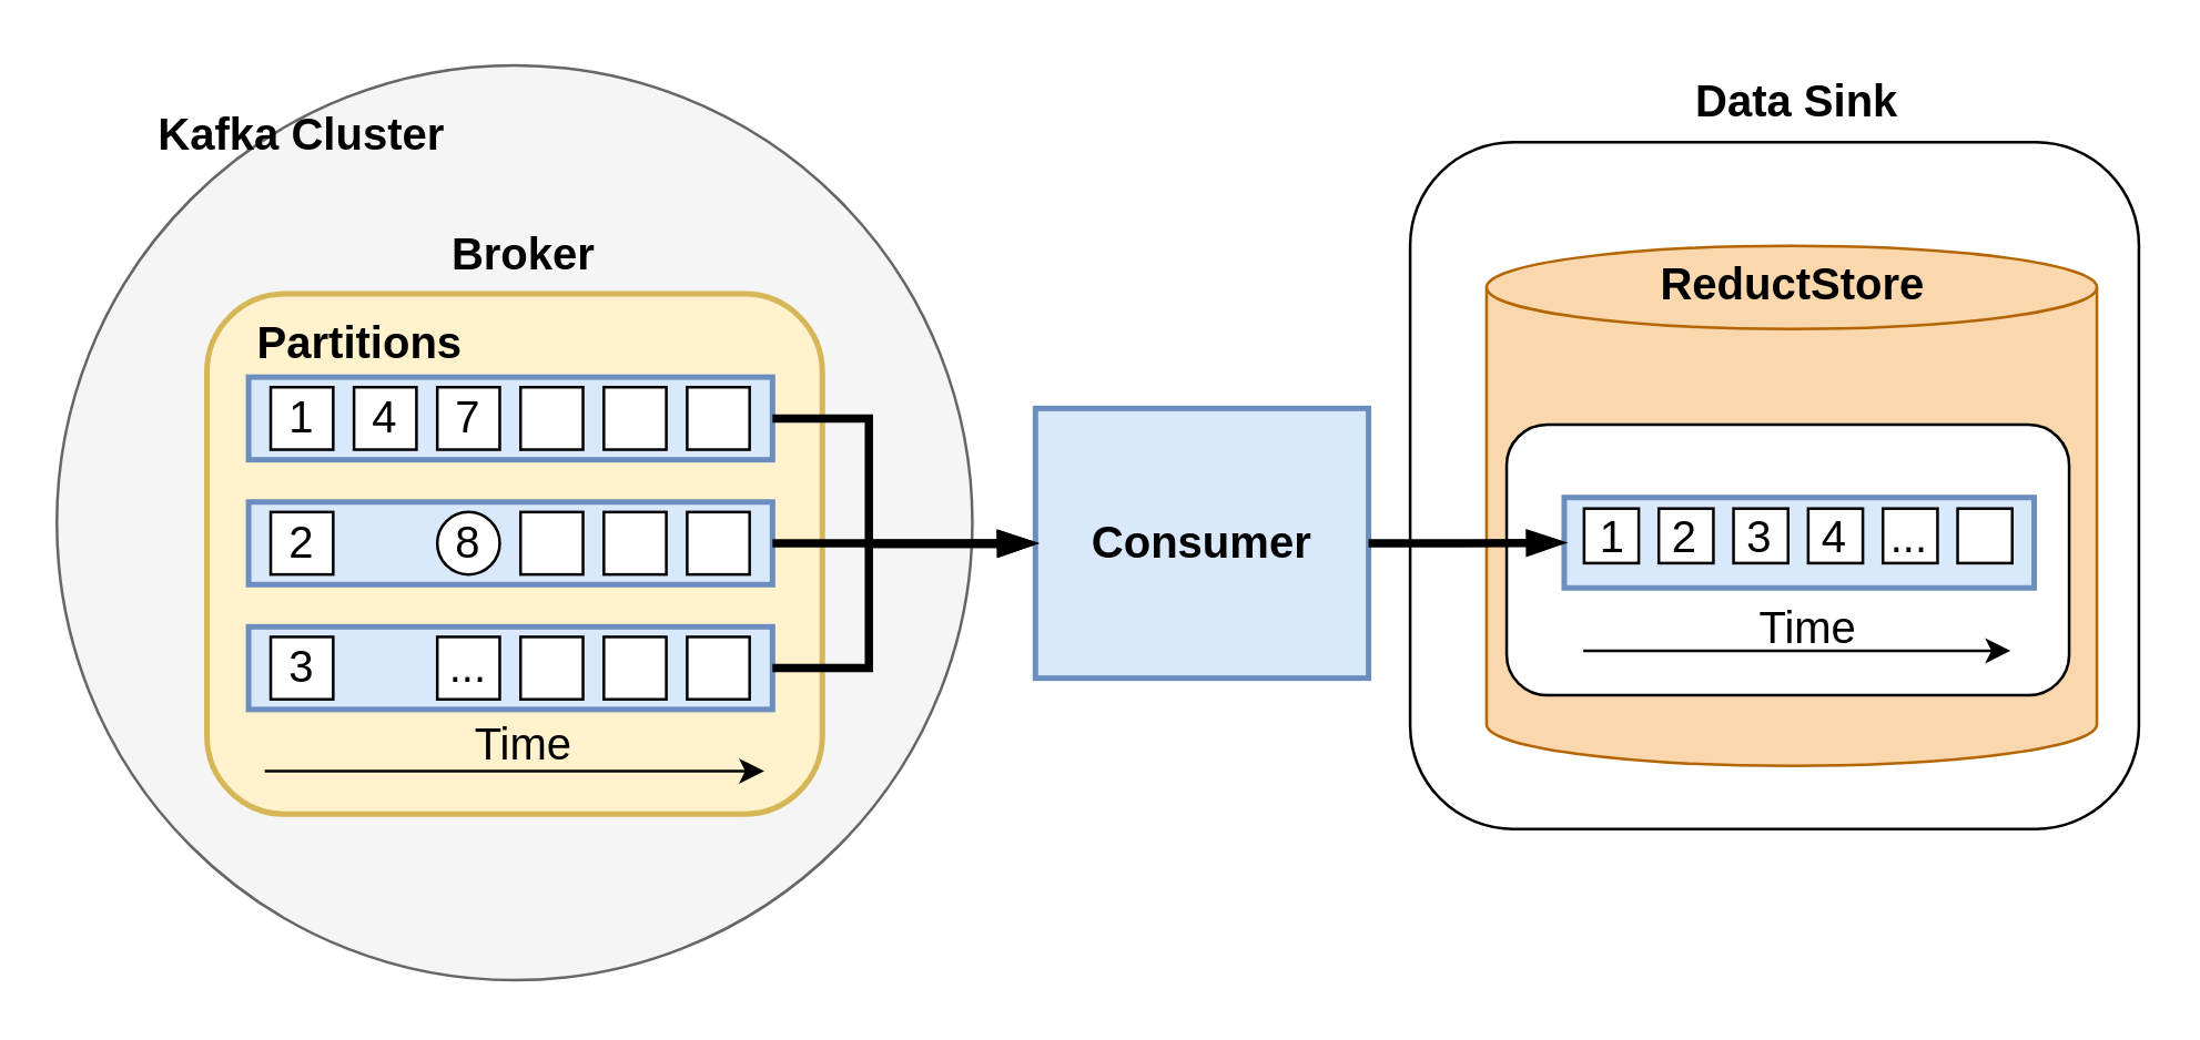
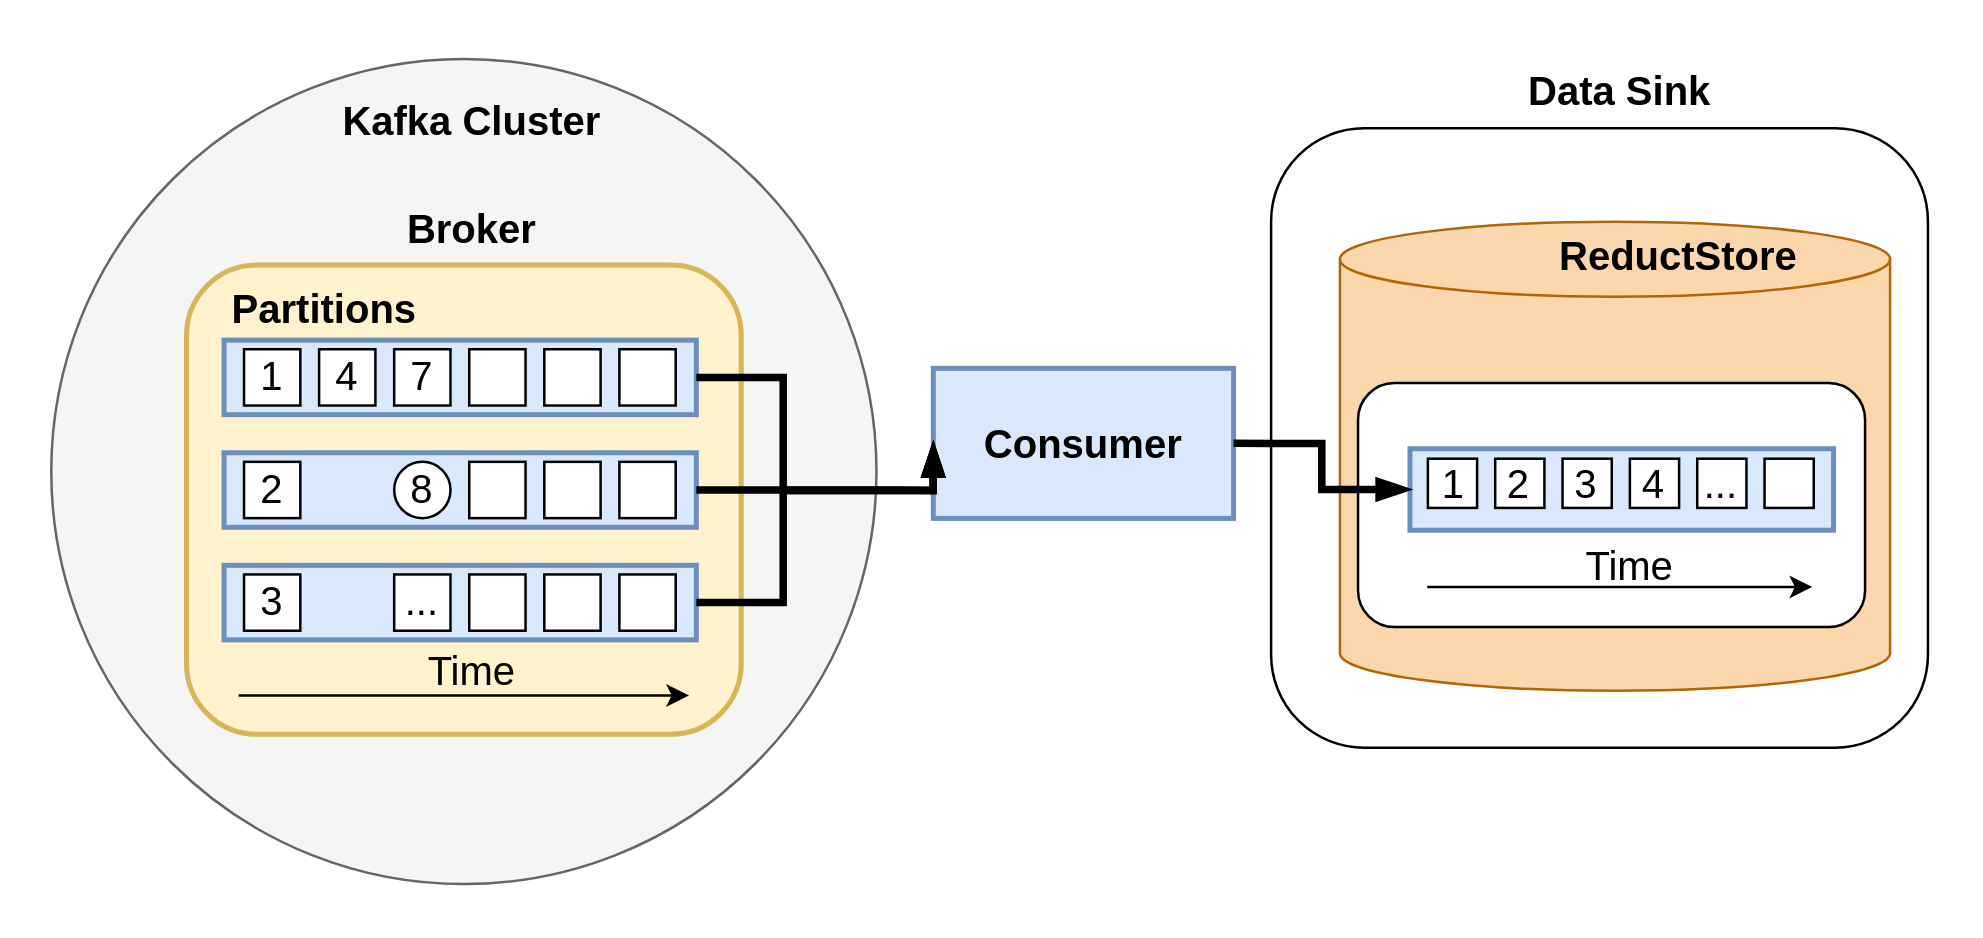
- <mxCell id="50" value="Kafka Cluster" style="text;html=1;align=center;verticalAlign=middle;resizable=0;points=[];autosize=1;strokeColor=none;fillColor=none;fontStyle=1;fontSize=16;" vertex="1" parent="22"><mxGeometry x="22.583" y="10.004" width="130" height="30" as="geometry" /></mxCell>
+ <mxCell id="50" value="Kafka Cluster" style="text;html=1;align=center;verticalAlign=middle;resizable=0;points=[];autosize=1;strokeColor=none;fillColor=none;fontStyle=1;fontSize=16;" vertex="1" parent="22"><mxGeometry x="102.583" y="10.004" width="130" height="30" as="geometry" /></mxCell>
- <mxCell id="7" value="&lt;b&gt;ReductStore&lt;/b&gt;" style="text;html=1;strokeColor=none;fillColor=none;align=center;verticalAlign=middle;whiteSpace=wrap;rounded=0;fontSize=16;" vertex="1" parent="5"><mxGeometry x="73.067" y="3" width="56.496" height="22.514" as="geometry" /></mxCell>
+ <mxCell id="7" value="&lt;b&gt;ReductStore&lt;/b&gt;" style="text;html=1;strokeColor=none;fillColor=none;align=center;verticalAlign=middle;whiteSpace=wrap;rounded=0;fontSize=16;" vertex="1" parent="5"><mxGeometry x="98.067" y="3" width="56.496" height="22.514" as="geometry" /></mxCell>
- <mxCell id="21" value="Consumer" style="whiteSpace=wrap;strokeWidth=2;fillColor=#dae8fc;strokeColor=#6c8ebf;fontStyle=1;fontSize=16;" vertex="1" parent="2"><mxGeometry x="352.726" y="123.754" width="120.077" height="97.299" as="geometry" /></mxCell>
+ <mxCell id="21" value="Consumer" style="whiteSpace=wrap;strokeWidth=2;fillColor=#dae8fc;strokeColor=#6c8ebf;fontStyle=1;fontSize=16;" vertex="1" parent="2"><mxGeometry x="352.726" y="123.754" width="120.077" height="60" as="geometry" /></mxCell>
